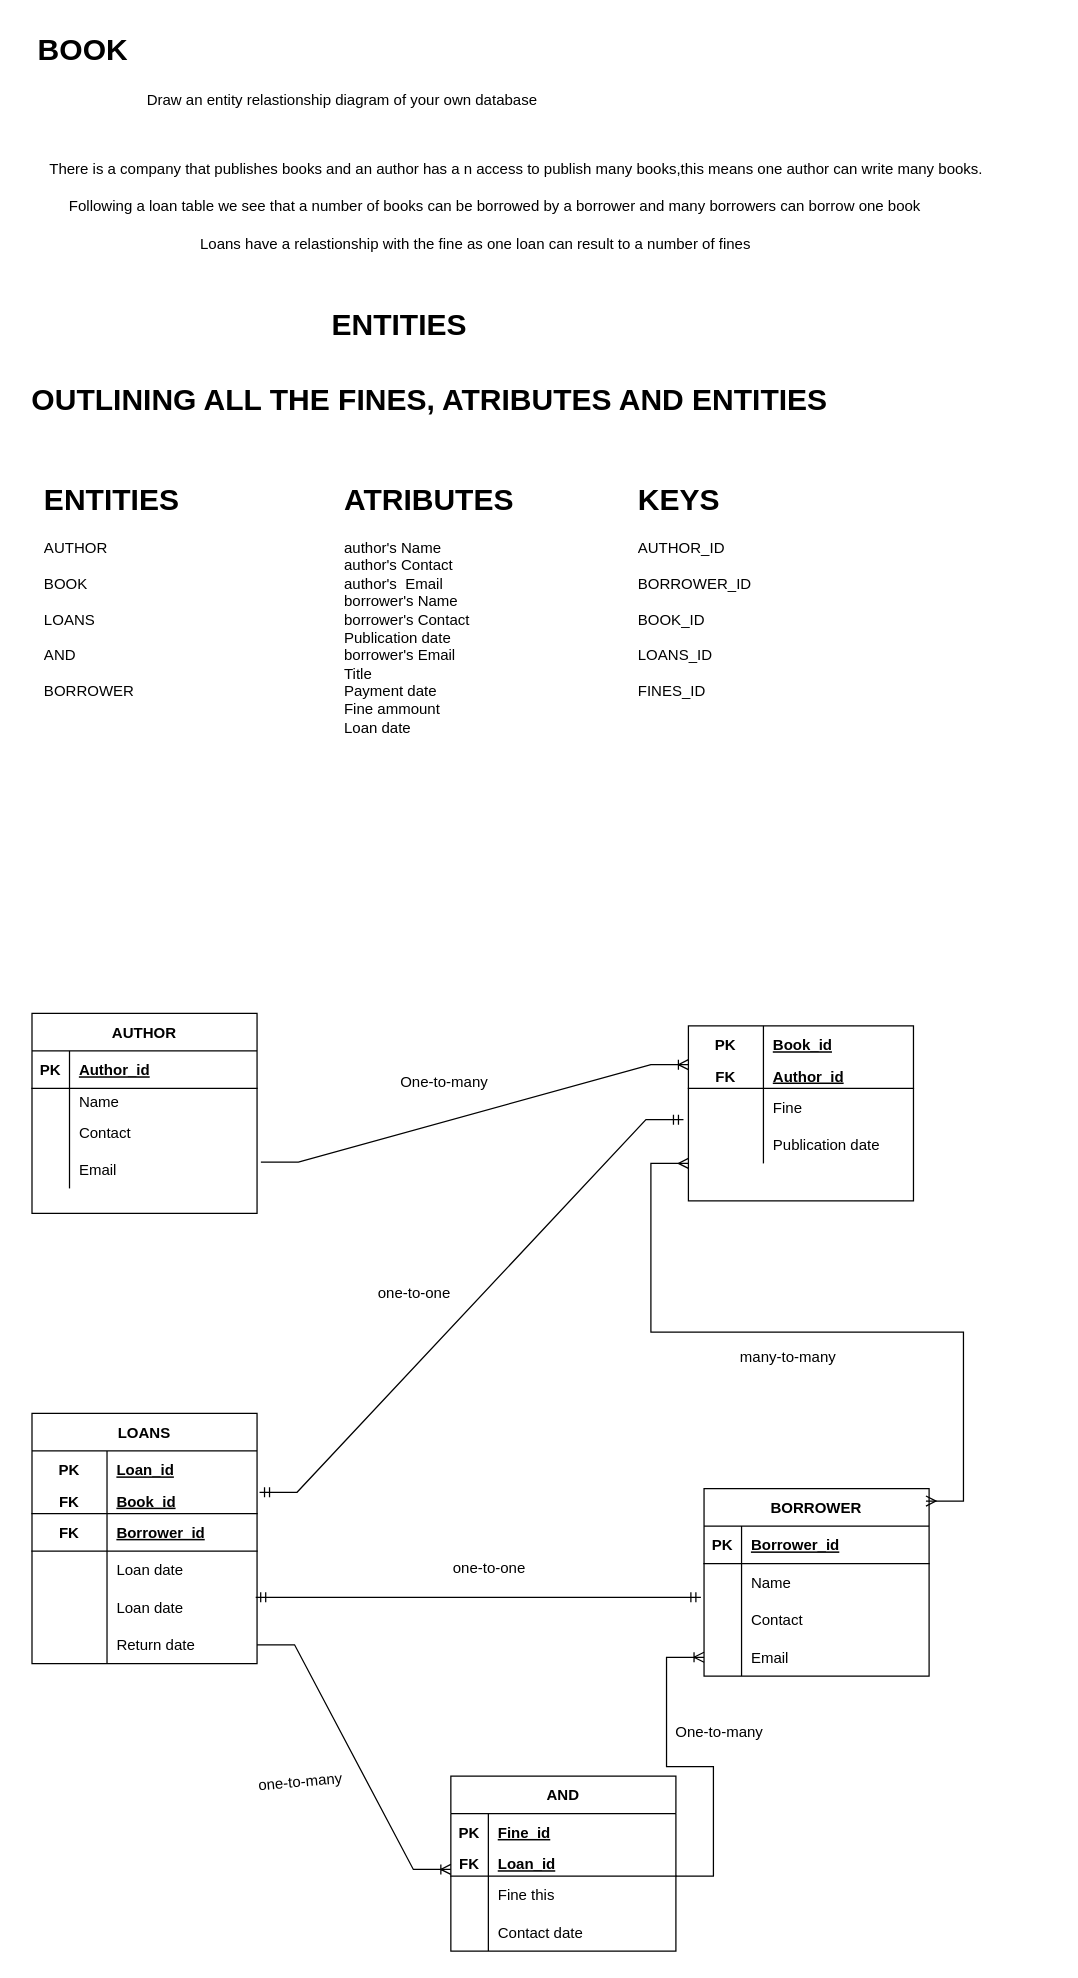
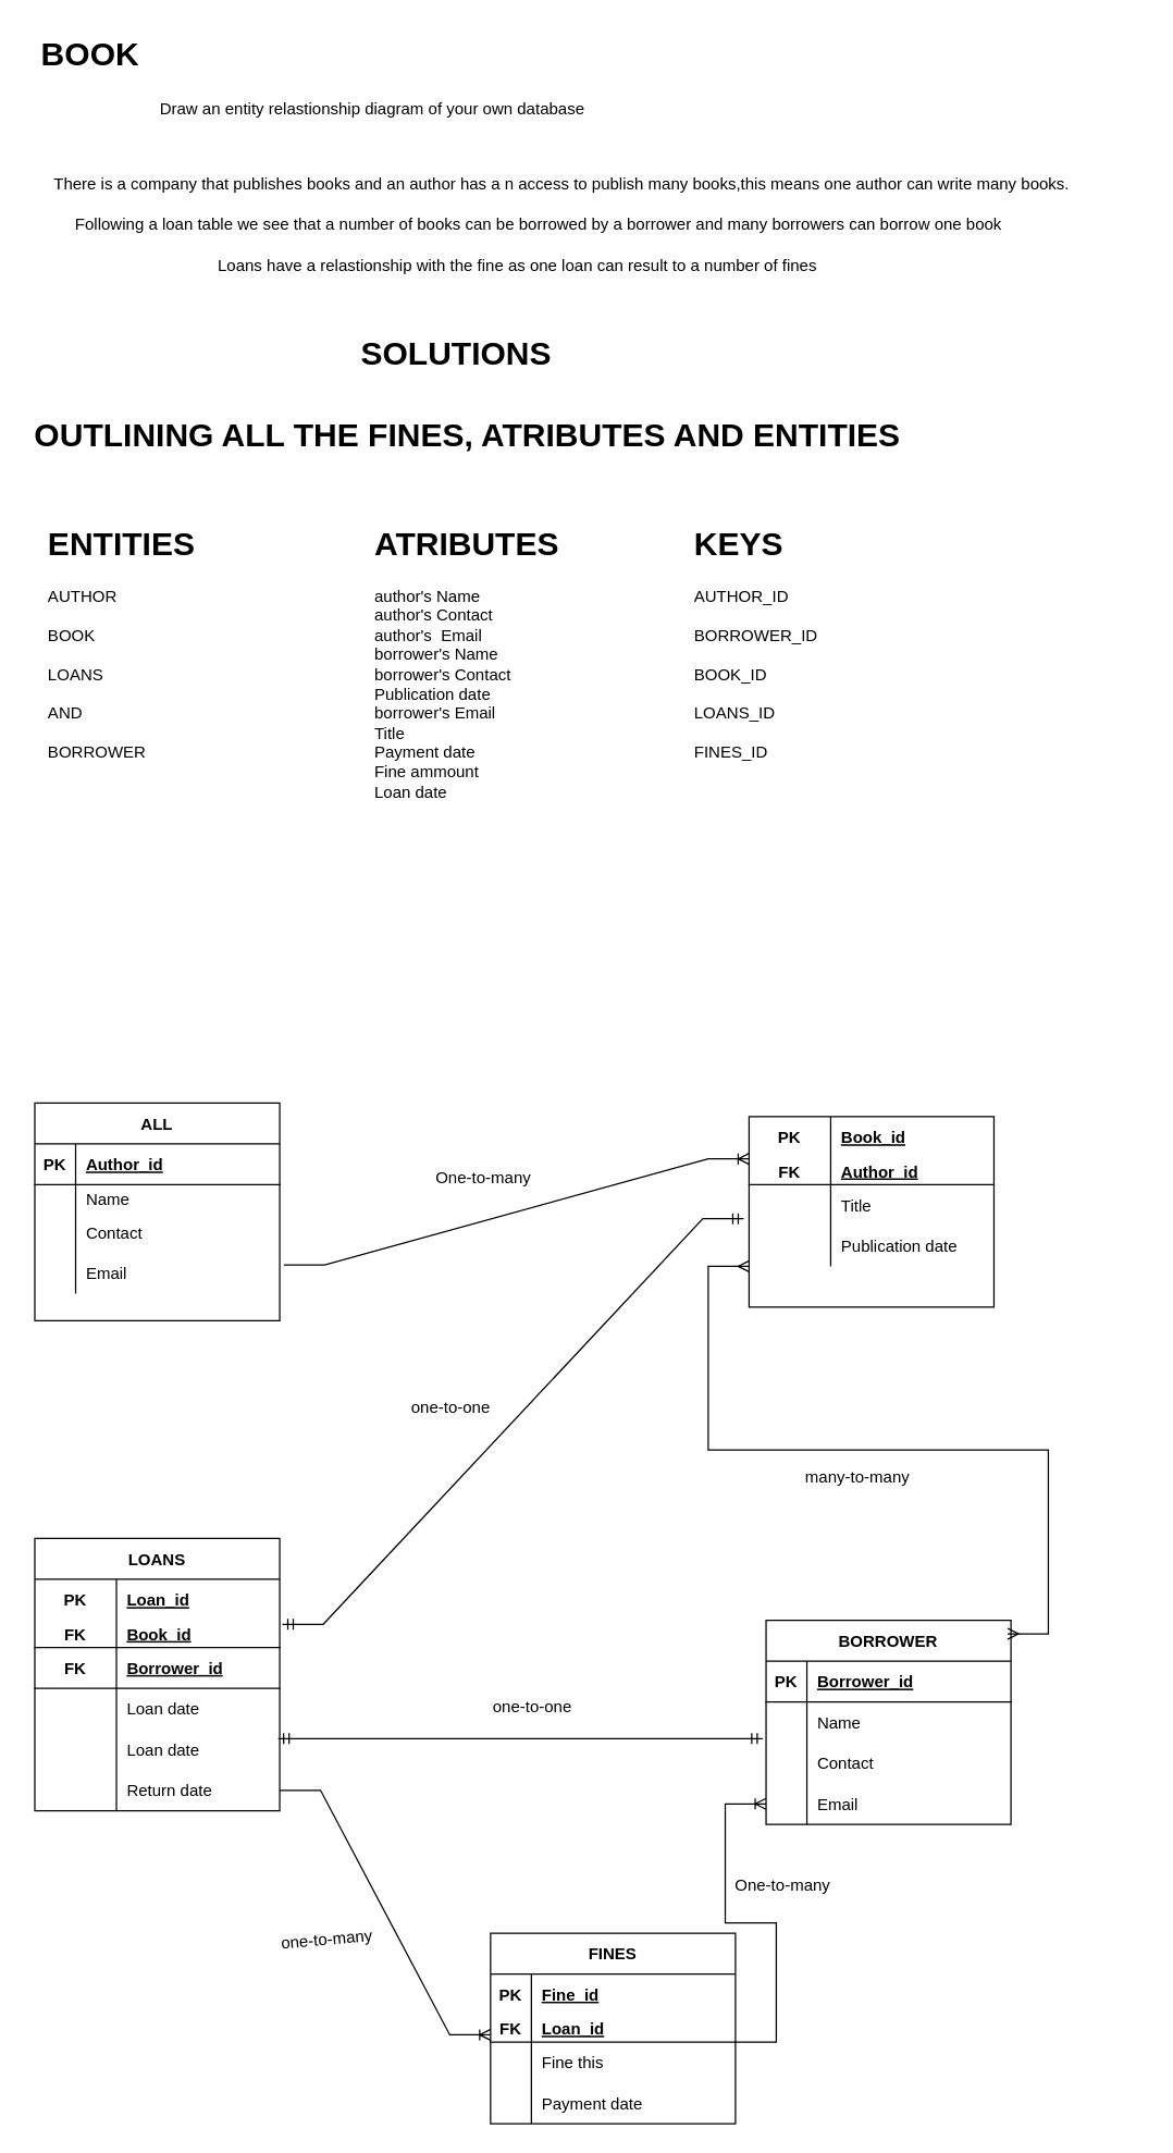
- <mxCell id="69" value="&lt;h1&gt;ENTITIES&lt;/h1&gt;" style="text;html=1;strokeColor=none;fillColor=none;spacing=5;spacingTop=-20;whiteSpace=wrap;overflow=hidden;rounded=0;" parent="1" vertex="1"><mxGeometry x="260" y="240" width="190" height="120" as="geometry" /></mxCell>
+ <mxCell id="69" value="&lt;h1&gt;SOLUTIONS&lt;/h1&gt;" style="text;html=1;strokeColor=none;fillColor=none;spacing=5;spacingTop=-20;whiteSpace=wrap;overflow=hidden;rounded=0;" parent="1" vertex="1"><mxGeometry x="260" y="240" width="190" height="120" as="geometry" /></mxCell>
- <mxCell id="2" value="AUTHOR" style="shape=table;startSize=30;container=1;collapsible=1;childLayout=tableLayout;fixedRows=1;rowLines=0;fontStyle=1;align=center;resizeLast=1;" parent="1" vertex="1"><mxGeometry x="25" y="810" width="180" height="160" as="geometry" /></mxCell>
+ <mxCell id="2" value="ALL" style="shape=table;startSize=30;container=1;collapsible=1;childLayout=tableLayout;fixedRows=1;rowLines=0;fontStyle=1;align=center;resizeLast=1;" parent="1" vertex="1"><mxGeometry x="25" y="810" width="180" height="160" as="geometry" /></mxCell>
- <mxCell id="43" value="Fine" style="shape=partialRectangle;connectable=0;fillColor=none;top=0;left=0;bottom=0;right=0;align=left;spacingLeft=6;overflow=hidden;" parent="41" vertex="1"><mxGeometry x="60" width="120" height="30" as="geometry"><mxRectangle width="120" height="30" as="alternateBounds" /></mxGeometry></mxCell>
+ <mxCell id="43" value="Title" style="shape=partialRectangle;connectable=0;fillColor=none;top=0;left=0;bottom=0;right=0;align=left;spacingLeft=6;overflow=hidden;" parent="41" vertex="1"><mxGeometry x="60" width="120" height="30" as="geometry"><mxRectangle width="120" height="30" as="alternateBounds" /></mxGeometry></mxCell>
- <mxCell id="76" value="AND" style="shape=table;startSize=30;container=1;collapsible=1;childLayout=tableLayout;fixedRows=1;rowLines=0;fontStyle=1;align=center;resizeLast=1;" parent="1" vertex="1"><mxGeometry x="360" y="1420" width="180" height="140" as="geometry" /></mxCell>
+ <mxCell id="76" value="FINES" style="shape=table;startSize=30;container=1;collapsible=1;childLayout=tableLayout;fixedRows=1;rowLines=0;fontStyle=1;align=center;resizeLast=1;" parent="1" vertex="1"><mxGeometry x="360" y="1420" width="180" height="140" as="geometry" /></mxCell>
- <mxCell id="88" value="Contact date" style="shape=partialRectangle;connectable=0;fillColor=none;top=0;left=0;bottom=0;right=0;align=left;spacingLeft=6;overflow=hidden;" parent="86" vertex="1"><mxGeometry x="30" width="150" height="30" as="geometry"><mxRectangle width="150" height="30" as="alternateBounds" /></mxGeometry></mxCell>
+ <mxCell id="88" value="Payment date" style="shape=partialRectangle;connectable=0;fillColor=none;top=0;left=0;bottom=0;right=0;align=left;spacingLeft=6;overflow=hidden;" parent="86" vertex="1"><mxGeometry x="30" width="150" height="30" as="geometry"><mxRectangle width="150" height="30" as="alternateBounds" /></mxGeometry></mxCell>
